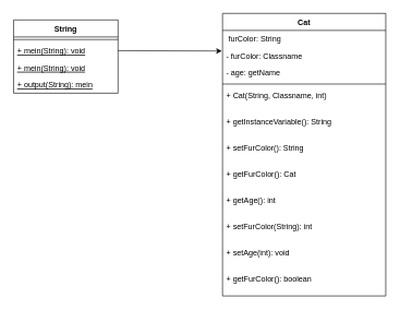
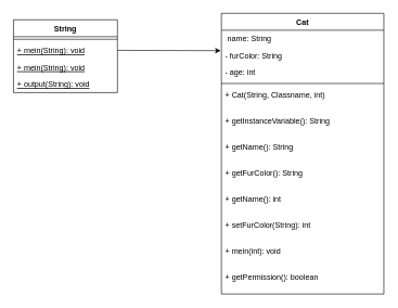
- <mxCell id="3" value=" furColor: String" style="text;strokeColor=none;fillColor=none;align=left;verticalAlign=top;spacingLeft=4;spacingRight=4;overflow=hidden;rotatable=0;points=[[0,0.5],[1,0.5]];portConstraint=eastwest;" parent="2" vertex="1"><mxGeometry y="26" width="250" height="26" as="geometry" /></mxCell>
+ <mxCell id="3" value=" name: String" style="text;strokeColor=none;fillColor=none;align=left;verticalAlign=top;spacingLeft=4;spacingRight=4;overflow=hidden;rotatable=0;points=[[0,0.5],[1,0.5]];portConstraint=eastwest;" parent="2" vertex="1"><mxGeometry y="26" width="250" height="26" as="geometry" /></mxCell>
- <mxCell id="4" value="- furColor: Classname" style="text;strokeColor=none;fillColor=none;align=left;verticalAlign=top;spacingLeft=4;spacingRight=4;overflow=hidden;rotatable=0;points=[[0,0.5],[1,0.5]];portConstraint=eastwest;" parent="2" vertex="1"><mxGeometry y="52" width="250" height="26" as="geometry" /></mxCell>
+ <mxCell id="4" value="- furColor: String" style="text;strokeColor=none;fillColor=none;align=left;verticalAlign=top;spacingLeft=4;spacingRight=4;overflow=hidden;rotatable=0;points=[[0,0.5],[1,0.5]];portConstraint=eastwest;" parent="2" vertex="1"><mxGeometry y="52" width="250" height="26" as="geometry" /></mxCell>
- <mxCell id="5" value="- age: getName" style="text;strokeColor=none;fillColor=none;align=left;verticalAlign=top;spacingLeft=4;spacingRight=4;overflow=hidden;rotatable=0;points=[[0,0.5],[1,0.5]];portConstraint=eastwest;" parent="2" vertex="1"><mxGeometry y="78" width="250" height="26" as="geometry" /></mxCell>
+ <mxCell id="5" value="- age: int" style="text;strokeColor=none;fillColor=none;align=left;verticalAlign=top;spacingLeft=4;spacingRight=4;overflow=hidden;rotatable=0;points=[[0,0.5],[1,0.5]];portConstraint=eastwest;" parent="2" vertex="1"><mxGeometry y="78" width="250" height="26" as="geometry" /></mxCell>
- <mxCell id="19" value="+ output(String): mein" style="text;strokeColor=none;fillColor=none;align=left;verticalAlign=top;spacingLeft=4;spacingRight=4;overflow=hidden;rotatable=0;points=[[0,0.5],[1,0.5]];portConstraint=eastwest;fontStyle=4" vertex="1" parent="15"><mxGeometry y="86" width="160" height="26" as="geometry" /></mxCell>
+ <mxCell id="19" value="+ output(String): void" style="text;strokeColor=none;fillColor=none;align=left;verticalAlign=top;spacingLeft=4;spacingRight=4;overflow=hidden;rotatable=0;points=[[0,0.5],[1,0.5]];portConstraint=eastwest;fontStyle=4" vertex="1" parent="15"><mxGeometry y="86" width="160" height="26" as="geometry" /></mxCell>
- <mxCell id="9" value="+ setFurColor(): String" style="text;strokeColor=none;fillColor=none;align=left;verticalAlign=top;spacingLeft=4;spacingRight=4;overflow=hidden;rotatable=0;points=[[0,0.5],[1,0.5]];portConstraint=eastwest;" parent="2" vertex="1"><mxGeometry y="192" width="250" height="40" as="geometry" /></mxCell>
+ <mxCell id="9" value="+ getName(): String" style="text;strokeColor=none;fillColor=none;align=left;verticalAlign=top;spacingLeft=4;spacingRight=4;overflow=hidden;rotatable=0;points=[[0,0.5],[1,0.5]];portConstraint=eastwest;" parent="2" vertex="1"><mxGeometry y="192" width="250" height="40" as="geometry" /></mxCell>
- <mxCell id="10" value="+ getFurColor(): Cat" style="text;strokeColor=none;fillColor=none;align=left;verticalAlign=top;spacingLeft=4;spacingRight=4;overflow=hidden;rotatable=0;points=[[0,0.5],[1,0.5]];portConstraint=eastwest;" parent="2" vertex="1"><mxGeometry y="232" width="250" height="40" as="geometry" /></mxCell>
+ <mxCell id="10" value="+ getFurColor(): String" style="text;strokeColor=none;fillColor=none;align=left;verticalAlign=top;spacingLeft=4;spacingRight=4;overflow=hidden;rotatable=0;points=[[0,0.5],[1,0.5]];portConstraint=eastwest;" parent="2" vertex="1"><mxGeometry y="232" width="250" height="40" as="geometry" /></mxCell>
- <mxCell id="11" value="+ getAge(): int" style="text;strokeColor=none;fillColor=none;align=left;verticalAlign=top;spacingLeft=4;spacingRight=4;overflow=hidden;rotatable=0;points=[[0,0.5],[1,0.5]];portConstraint=eastwest;" parent="2" vertex="1"><mxGeometry y="272" width="250" height="40" as="geometry" /></mxCell>
+ <mxCell id="11" value="+ getName(): int" style="text;strokeColor=none;fillColor=none;align=left;verticalAlign=top;spacingLeft=4;spacingRight=4;overflow=hidden;rotatable=0;points=[[0,0.5],[1,0.5]];portConstraint=eastwest;" parent="2" vertex="1"><mxGeometry y="272" width="250" height="40" as="geometry" /></mxCell>
- <mxCell id="13" value="+ setAge(int): void" style="text;strokeColor=none;fillColor=none;align=left;verticalAlign=top;spacingLeft=4;spacingRight=4;overflow=hidden;rotatable=0;points=[[0,0.5],[1,0.5]];portConstraint=eastwest;" parent="2" vertex="1"><mxGeometry y="352" width="250" height="40" as="geometry" /></mxCell>
+ <mxCell id="13" value="+ mein(int): void" style="text;strokeColor=none;fillColor=none;align=left;verticalAlign=top;spacingLeft=4;spacingRight=4;overflow=hidden;rotatable=0;points=[[0,0.5],[1,0.5]];portConstraint=eastwest;" parent="2" vertex="1"><mxGeometry y="352" width="250" height="40" as="geometry" /></mxCell>
- <mxCell id="14" value="+ getFurColor(): boolean" style="text;strokeColor=none;fillColor=none;align=left;verticalAlign=top;spacingLeft=4;spacingRight=4;overflow=hidden;rotatable=0;points=[[0,0.5],[1,0.5]];portConstraint=eastwest;" parent="2" vertex="1"><mxGeometry y="392" width="250" height="40" as="geometry" /></mxCell>
+ <mxCell id="14" value="+ getPermission(): boolean" style="text;strokeColor=none;fillColor=none;align=left;verticalAlign=top;spacingLeft=4;spacingRight=4;overflow=hidden;rotatable=0;points=[[0,0.5],[1,0.5]];portConstraint=eastwest;" parent="2" vertex="1"><mxGeometry y="392" width="250" height="40" as="geometry" /></mxCell>
